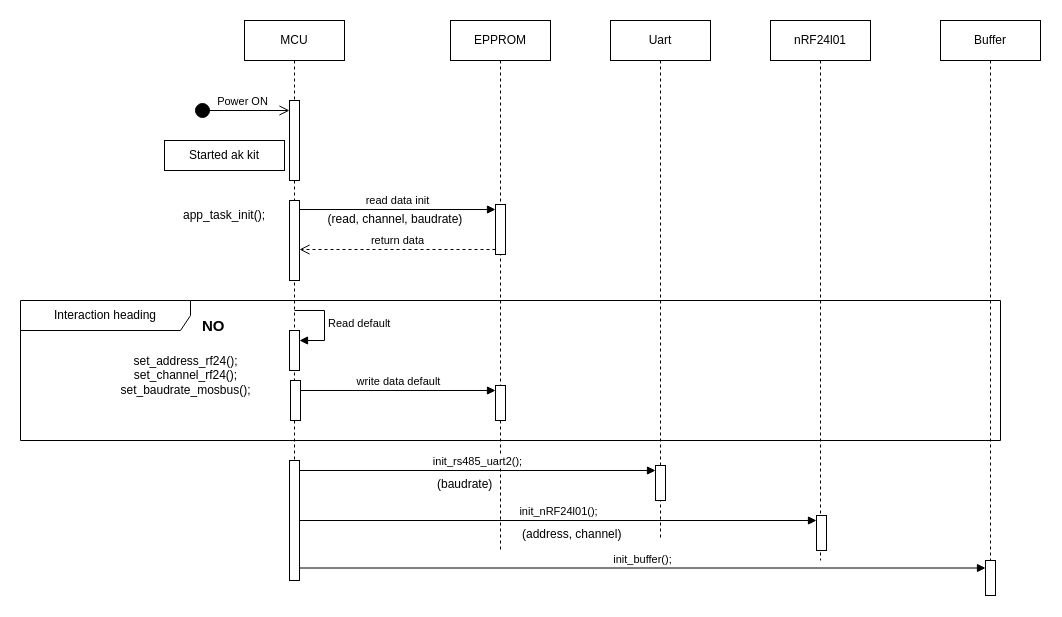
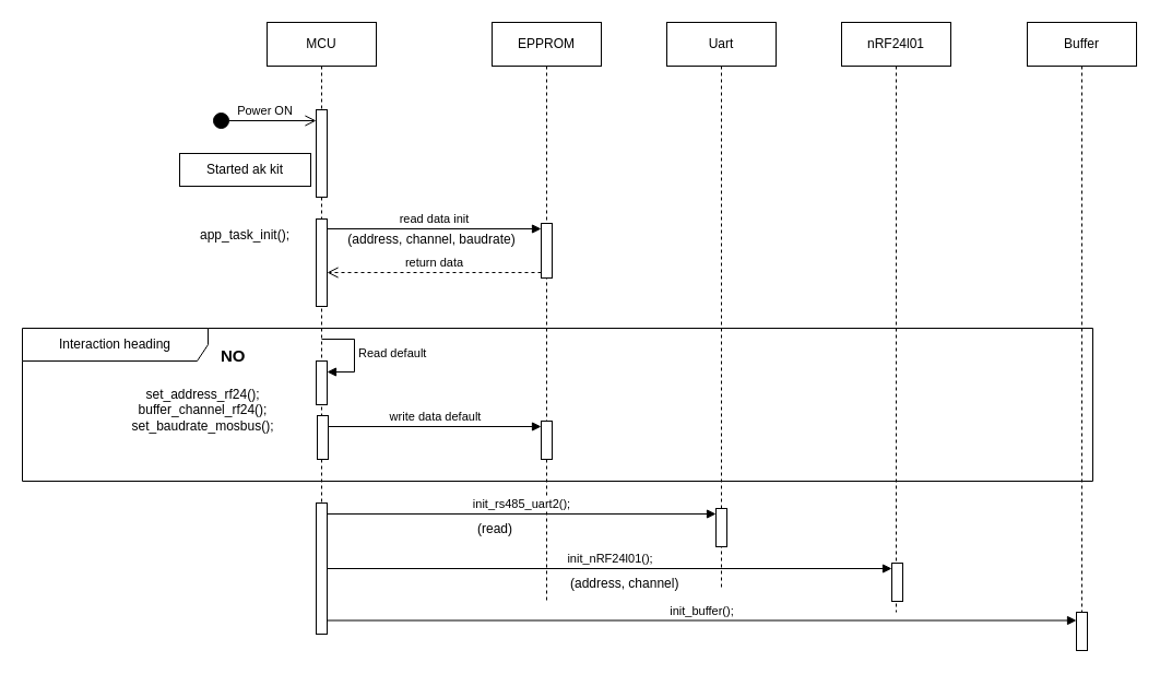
- <mxCell id="19" value="(read, channel, baudrate)" style="text;html=1;strokeColor=none;fillColor=none;align=center;verticalAlign=middle;whiteSpace=wrap;rounded=0;" vertex="1" parent="1"><mxGeometry x="308" y="204" width="174" height="30" as="geometry" /></mxCell>
+ <mxCell id="19" value="(address, channel, baudrate)" style="text;html=1;strokeColor=none;fillColor=none;align=center;verticalAlign=middle;whiteSpace=wrap;rounded=0;" vertex="1" parent="1"><mxGeometry x="308" y="204" width="174" height="30" as="geometry" /></mxCell>
- <mxCell id="25" value="&lt;div&gt;set_address_rf24();&lt;/div&gt;&lt;div&gt;set_channel_rf24();&lt;/div&gt;&lt;div&gt;set_baudrate_mosbus();&lt;br&gt;&lt;/div&gt;" style="text;html=1;strokeColor=none;fillColor=none;align=center;verticalAlign=middle;whiteSpace=wrap;rounded=0;" vertex="1" parent="20"><mxGeometry x="90" y="40" width="151" height="70" as="geometry" /></mxCell>
+ <mxCell id="25" value="&lt;div&gt;set_address_rf24();&lt;/div&gt;&lt;div&gt;buffer_channel_rf24();&lt;/div&gt;&lt;div&gt;set_baudrate_mosbus();&lt;br&gt;&lt;/div&gt;" style="text;html=1;strokeColor=none;fillColor=none;align=center;verticalAlign=middle;whiteSpace=wrap;rounded=0;" vertex="1" parent="20"><mxGeometry x="90" y="40" width="151" height="70" as="geometry" /></mxCell>
- <mxCell id="28" value="(baudrate)" style="text;whiteSpace=wrap;html=1;" vertex="1" parent="1"><mxGeometry x="435" y="470" width="60" height="20" as="geometry" /></mxCell>
+ <mxCell id="28" value="(read)" style="text;whiteSpace=wrap;html=1;" vertex="1" parent="1"><mxGeometry x="435" y="470" width="60" height="20" as="geometry" /></mxCell>
